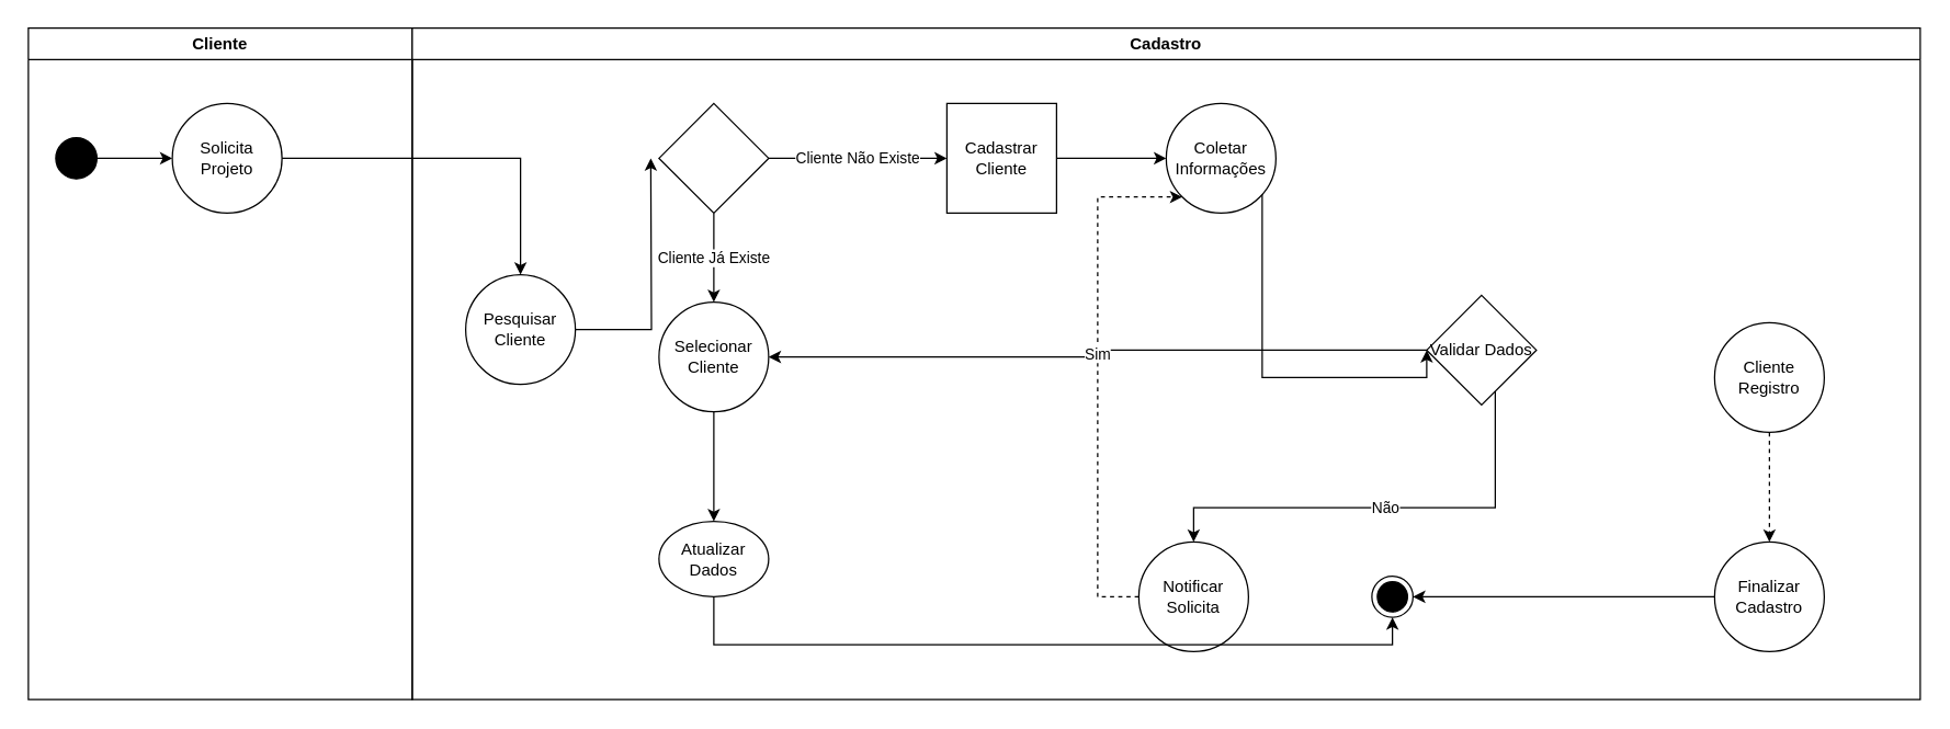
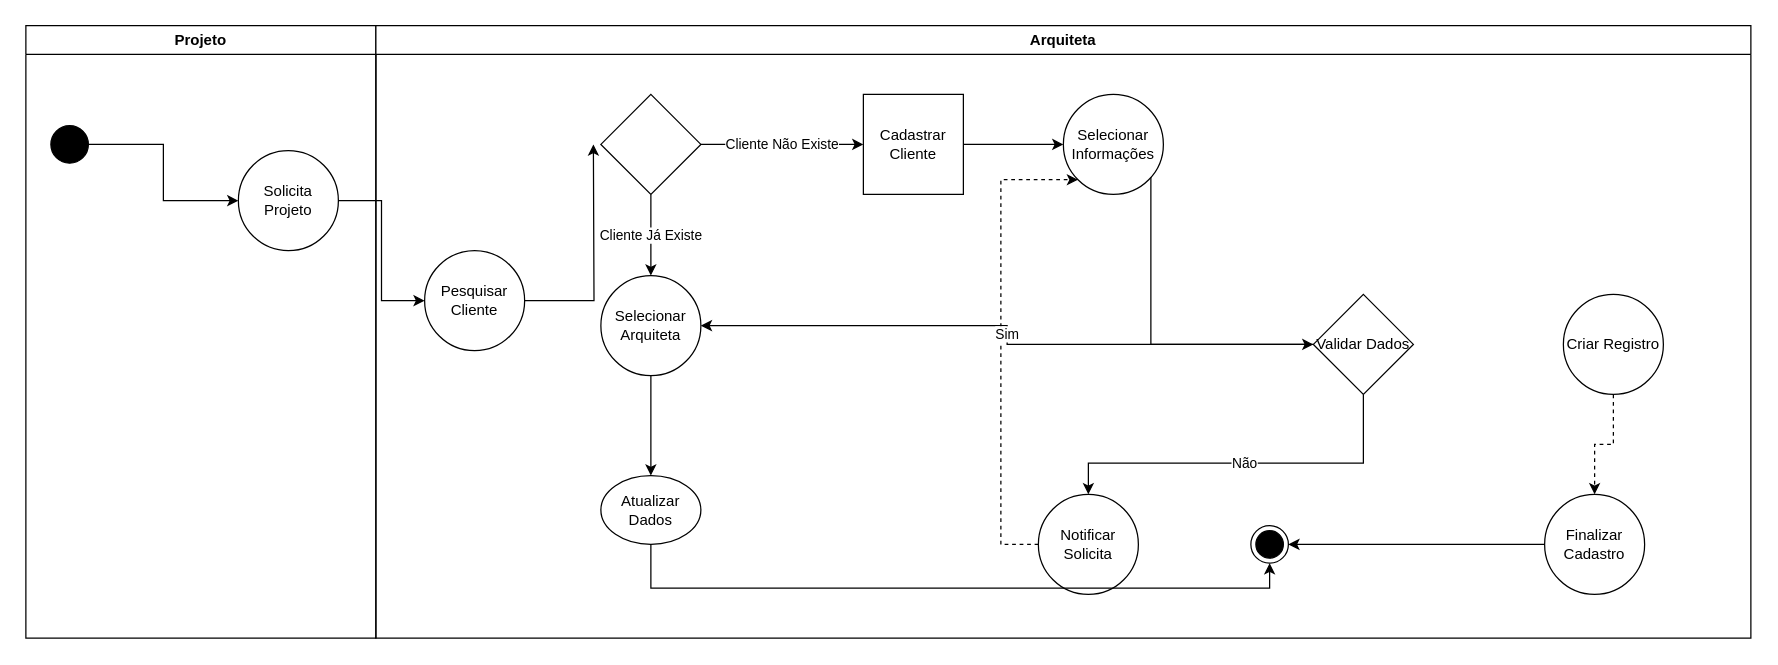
- <mxCell id="2" value="Cliente" style="swimlane;whiteSpace=wrap;html=1;" parent="1" vertex="1"><mxGeometry x="20" y="20" width="280" height="490" as="geometry" /></mxCell>
+ <mxCell id="2" value="Projeto" style="swimlane;whiteSpace=wrap;html=1;" parent="1" vertex="1"><mxGeometry x="20" y="20" width="280" height="490" as="geometry" /></mxCell>
- <mxCell id="6" value="Cadastro" style="swimlane;whiteSpace=wrap;html=1;" parent="1" vertex="1"><mxGeometry x="300" y="20" width="1100" height="490" as="geometry" /></mxCell>
+ <mxCell id="6" value="Arquiteta" style="swimlane;whiteSpace=wrap;html=1;" parent="1" vertex="1"><mxGeometry x="300" y="20" width="1100" height="490" as="geometry" /></mxCell>
- <mxCell id="5" value="Solicita Projeto" style="ellipse;whiteSpace=wrap;html=1;" parent="2" vertex="1"><mxGeometry x="105" y="55" width="80" height="80" as="geometry" /></mxCell>
+ <mxCell id="5" value="Solicita Projeto" style="ellipse;whiteSpace=wrap;html=1;" parent="2" vertex="1"><mxGeometry x="170" y="100" width="80" height="80" as="geometry" /></mxCell>
- <mxCell id="17" value="Coletar Informações" style="ellipse;whiteSpace=wrap;html=1;" parent="6" vertex="1"><mxGeometry x="550" y="55" width="80" height="80" as="geometry" /></mxCell>
+ <mxCell id="17" value="Selecionar Informações" style="ellipse;whiteSpace=wrap;html=1;" parent="6" vertex="1"><mxGeometry x="550" y="55" width="80" height="80" as="geometry" /></mxCell>
- <mxCell id="19" value="Validar Dados" style="rhombus;whiteSpace=wrap;html=1;" parent="6" vertex="1"><mxGeometry x="740" y="195" width="80" height="80" as="geometry" /></mxCell>
+ <mxCell id="19" value="Validar Dados" style="rhombus;whiteSpace=wrap;html=1;" parent="6" vertex="1"><mxGeometry x="750" y="215" width="80" height="80" as="geometry" /></mxCell>
- <mxCell id="13" value="Selecionar Cliente" style="ellipse;whiteSpace=wrap;html=1;" parent="6" vertex="1"><mxGeometry x="180" y="200" width="80" height="80" as="geometry" /></mxCell>
+ <mxCell id="13" value="Selecionar Arquiteta" style="ellipse;whiteSpace=wrap;html=1;" parent="6" vertex="1"><mxGeometry x="180" y="200" width="80" height="80" as="geometry" /></mxCell>
- <mxCell id="22" value="Cliente Registro" style="ellipse;whiteSpace=wrap;html=1;" parent="6" vertex="1"><mxGeometry x="950" y="215" width="80" height="80" as="geometry" /></mxCell>
+ <mxCell id="22" value="Criar Registro" style="ellipse;whiteSpace=wrap;html=1;" parent="6" vertex="1"><mxGeometry x="950" y="215" width="80" height="80" as="geometry" /></mxCell>
- <mxCell id="25" value="Finalizar Cadastro" style="ellipse;whiteSpace=wrap;html=1;" parent="6" vertex="1"><mxGeometry x="950" y="375" width="80" height="80" as="geometry" /></mxCell>
+ <mxCell id="25" value="Finalizar Cadastro" style="ellipse;whiteSpace=wrap;html=1;" parent="6" vertex="1"><mxGeometry x="935" y="375" width="80" height="80" as="geometry" /></mxCell>
